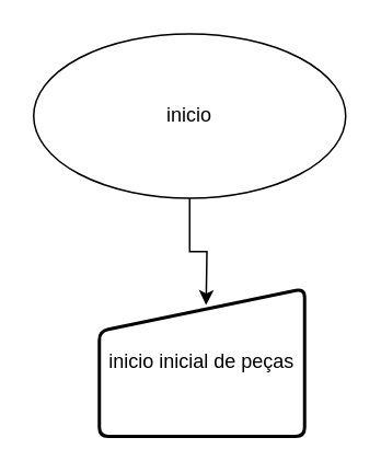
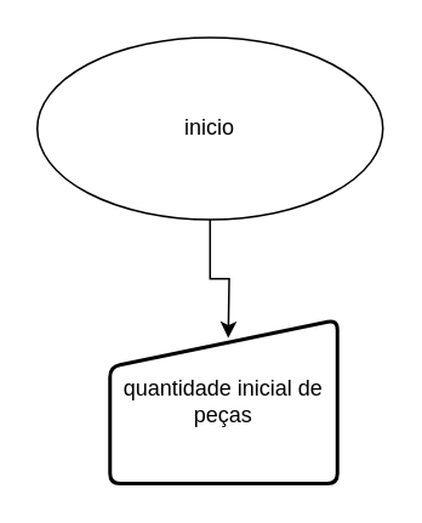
- <mxCell id="4" value="&lt;font style=&quot;vertical-align: inherit;&quot;&gt;&lt;font style=&quot;vertical-align: inherit;&quot;&gt;inicio inicial de peças&lt;/font&gt;&lt;/font&gt;" style="html=1;strokeWidth=2;shape=manualInput;whiteSpace=wrap;rounded=1;size=26;arcSize=11;" vertex="1" parent="1"><mxGeometry x="60" y="175" width="125" height="90" as="geometry" /></mxCell>
+ <mxCell id="4" value="&lt;font style=&quot;vertical-align: inherit;&quot;&gt;&lt;font style=&quot;vertical-align: inherit;&quot;&gt;quantidade inicial de peças&lt;/font&gt;&lt;/font&gt;" style="html=1;strokeWidth=2;shape=manualInput;whiteSpace=wrap;rounded=1;size=26;arcSize=11;" vertex="1" parent="1"><mxGeometry x="60" y="175" width="125" height="90" as="geometry" /></mxCell>
